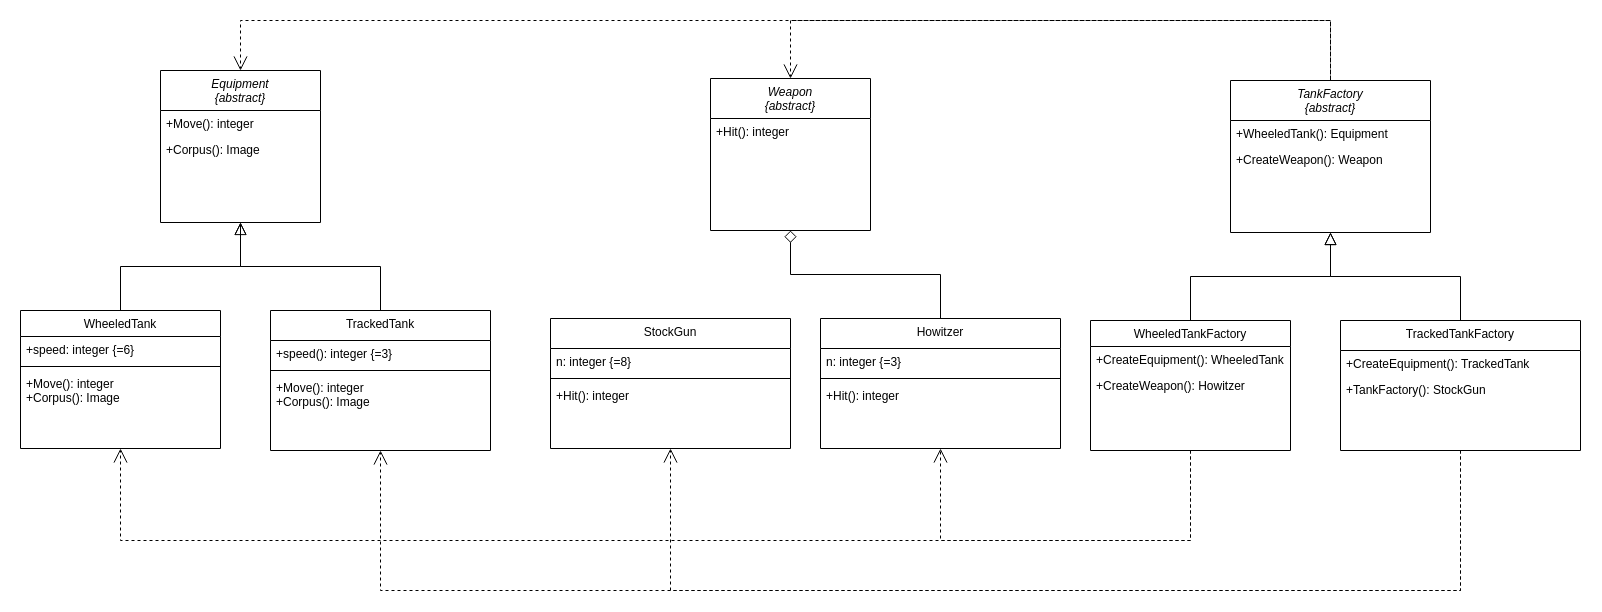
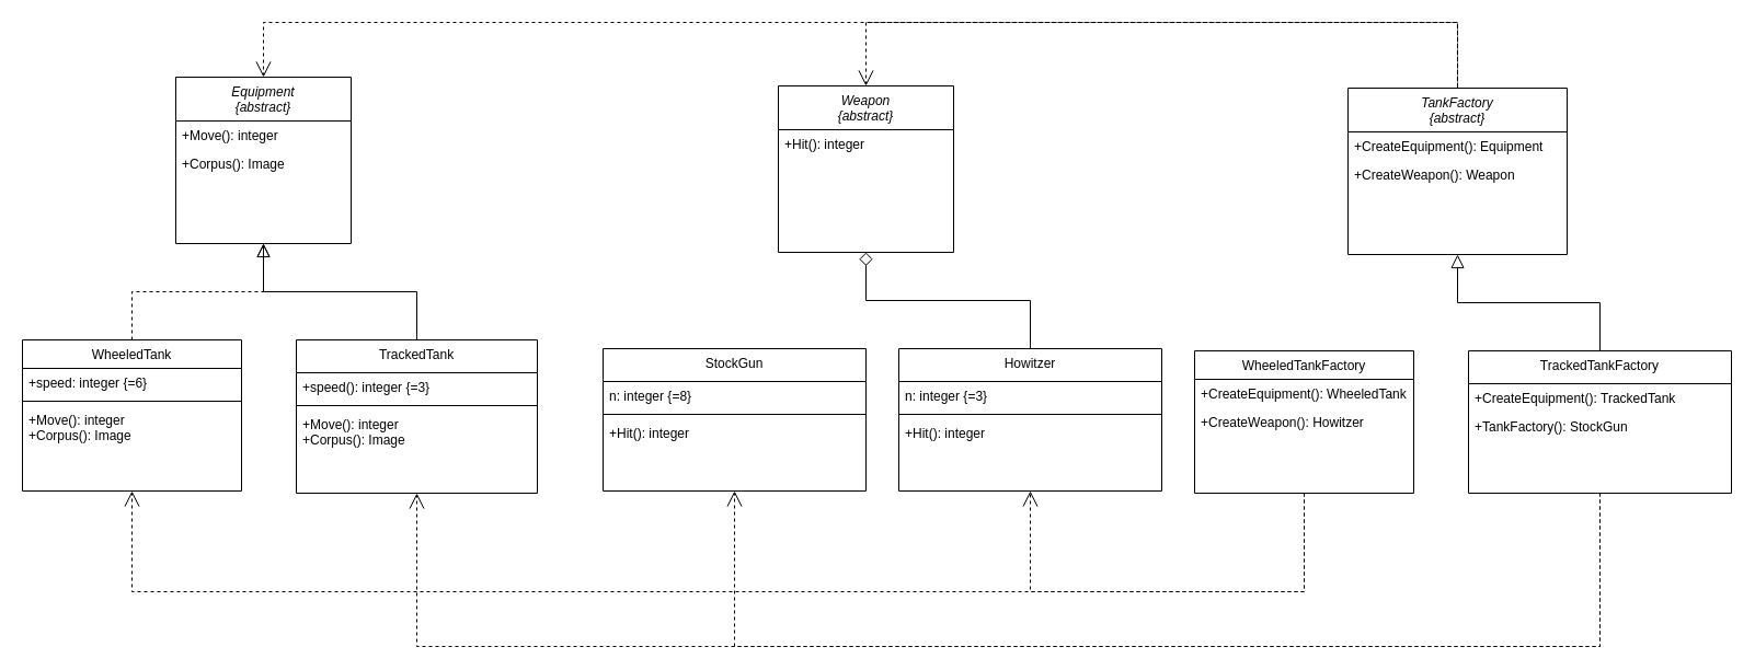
- <mxCell id="3" value="+WheeledTank(): Equipment" style="text;align=left;verticalAlign=top;spacingLeft=4;spacingRight=4;overflow=hidden;rotatable=0;points=[[0,0.5],[1,0.5]];portConstraint=eastwest;fontStyle=0" parent="2" vertex="1"><mxGeometry y="40" width="200" height="26" as="geometry" /></mxCell>
+ <mxCell id="3" value="+CreateEquipment(): Equipment" style="text;align=left;verticalAlign=top;spacingLeft=4;spacingRight=4;overflow=hidden;rotatable=0;points=[[0,0.5],[1,0.5]];portConstraint=eastwest;fontStyle=0" parent="2" vertex="1"><mxGeometry y="40" width="200" height="26" as="geometry" /></mxCell>
- <mxCell id="20" value="" style="endArrow=block;endSize=10;endFill=0;shadow=0;strokeWidth=1;rounded=0;edgeStyle=elbowEdgeStyle;elbow=vertical;" parent="1" source="16" target="13" edge="1"><mxGeometry width="160" relative="1" as="geometry"><mxPoint x="140" y="153" as="sourcePoint" /><mxPoint x="140" y="153" as="targetPoint" /></mxGeometry></mxCell>
+ <mxCell id="20" value="" style="endArrow=block;endSize=10;endFill=0;shadow=0;strokeWidth=1;rounded=0;edgeStyle=elbowEdgeStyle;elbow=vertical;dashed=1;" parent="1" source="16" target="13" edge="1"><mxGeometry width="160" relative="1" as="geometry"><mxPoint x="140" y="153" as="sourcePoint" /><mxPoint x="140" y="153" as="targetPoint" /></mxGeometry></mxCell>
- <mxCell id="8" value="" style="endArrow=block;endSize=10;endFill=0;shadow=0;strokeWidth=1;rounded=0;edgeStyle=elbowEdgeStyle;elbow=vertical;" parent="1" source="5" target="2" edge="1"><mxGeometry width="160" relative="1" as="geometry"><mxPoint x="1210" y="163" as="sourcePoint" /><mxPoint x="1210" y="163" as="targetPoint" /></mxGeometry></mxCell>
